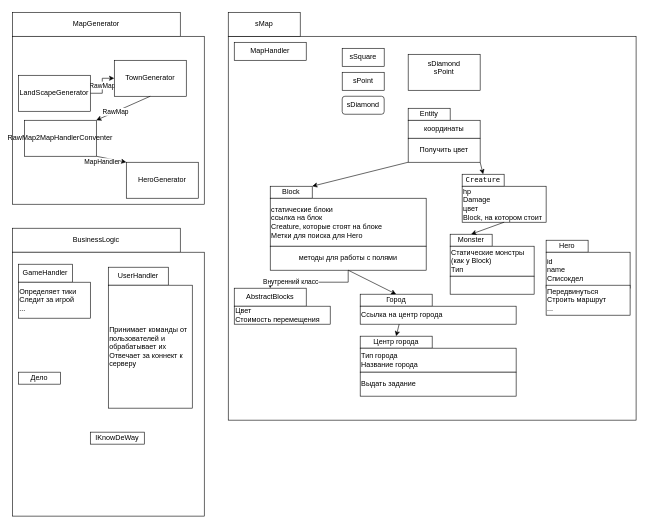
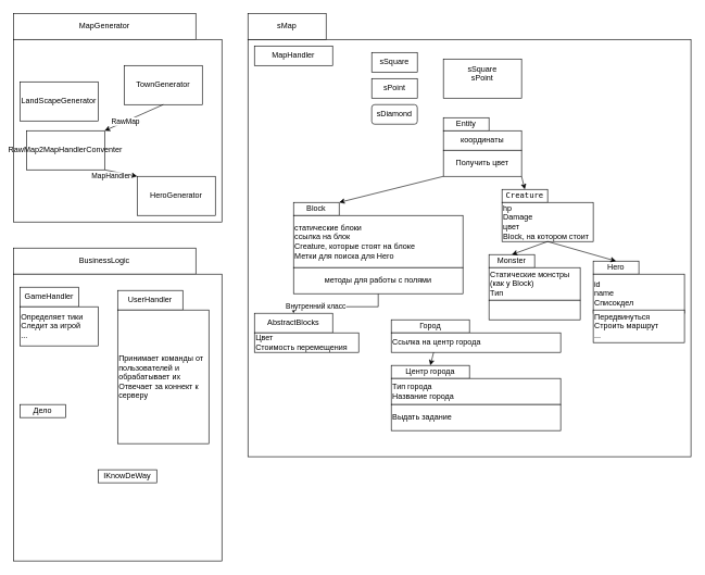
- <mxCell id="11" value="&lt;div&gt;sDiamond&lt;/div&gt;&lt;div&gt;sPoint&lt;/div&gt;&lt;div&gt;&lt;br&gt;&lt;/div&gt;" style="rounded=0;whiteSpace=wrap;html=1;" vertex="1" parent="1"><mxGeometry x="680" y="90" width="120" height="60" as="geometry" /></mxCell>
+ <mxCell id="11" value="&lt;div&gt;sSquare&lt;/div&gt;&lt;div&gt;sPoint&lt;/div&gt;&lt;div&gt;&lt;br&gt;&lt;/div&gt;" style="rounded=0;whiteSpace=wrap;html=1;" vertex="1" parent="1"><mxGeometry x="680" y="90" width="120" height="60" as="geometry" /></mxCell>
- <mxCell id="4" value="RawMap" style="edgeStyle=orthogonalEdgeStyle;rounded=0;orthogonalLoop=1;jettySize=auto;html=1;" edge="1" parent="1" source="5" target="6"><mxGeometry relative="1" as="geometry" /></mxCell>
+ <mxCell id="47" value="" style="endArrow=classic;html=1;exitX=0.5;exitY=1;exitDx=0;exitDy=0;entryX=0.5;entryY=0;entryDx=0;entryDy=0;" edge="1" parent="1" source="19" target="39"><mxGeometry width="50" height="50" relative="1" as="geometry"><mxPoint x="1080" y="400" as="sourcePoint" /><mxPoint x="1130" y="350" as="targetPoint" /></mxGeometry></mxCell>
- <mxCell id="31" value="" style="endArrow=classic;html=1;exitX=0.5;exitY=1;exitDx=0;exitDy=0;entryX=0.5;entryY=0;entryDx=0;entryDy=0;" edge="1" parent="1" source="24" target="26"><mxGeometry width="50" height="50" relative="1" as="geometry"><mxPoint x="470" y="590" as="sourcePoint" /><mxPoint x="520" y="540" as="targetPoint" /></mxGeometry></mxCell>
